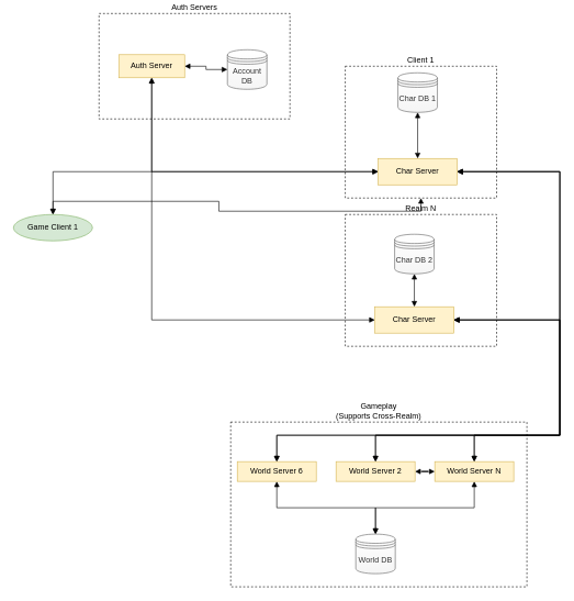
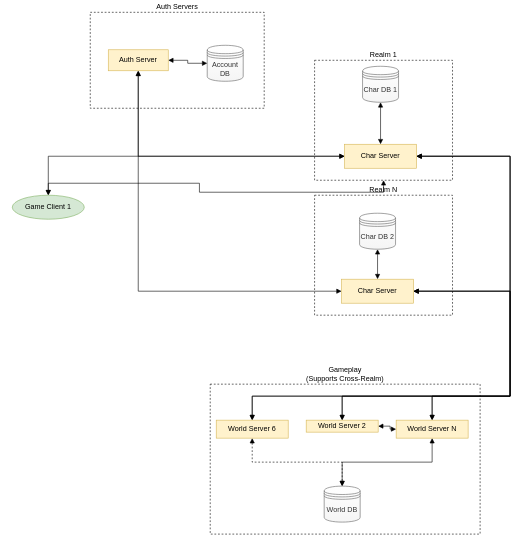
- <mxCell id="18" value="Client 1" style="rounded=0;whiteSpace=wrap;html=1;fillColor=none;dashed=1;verticalAlign=bottom;labelPosition=center;verticalLabelPosition=top;align=center;" vertex="1" parent="17"><mxGeometry width="230" height="200" as="geometry" /></mxCell>
+ <mxCell id="18" value="Realm 1" style="rounded=0;whiteSpace=wrap;html=1;fillColor=none;dashed=1;verticalAlign=bottom;labelPosition=center;verticalLabelPosition=top;align=center;" vertex="1" parent="17"><mxGeometry width="230" height="200" as="geometry" /></mxCell>
- <mxCell id="11" value="World Server 2" style="rounded=0;whiteSpace=wrap;html=1;fillColor=#fff2cc;strokeColor=#d6b656;" vertex="1" parent="1"><mxGeometry x="510" y="700" width="120" height="30" as="geometry" /></mxCell>
+ <mxCell id="11" value="World Server 2" style="rounded=0;whiteSpace=wrap;html=1;fillColor=#fff2cc;strokeColor=#d6b656;" vertex="1" parent="1"><mxGeometry x="510" y="700" width="120" height="20" as="geometry" /></mxCell>
- <mxCell id="5" style="edgeStyle=orthogonalEdgeStyle;rounded=0;orthogonalLoop=1;jettySize=auto;html=1;entryX=0.5;entryY=0;entryDx=0;entryDy=0;startArrow=block;startFill=1;endArrow=block;endFill=1;" edge="1" parent="1" source="8" target="16"><mxGeometry relative="1" as="geometry"><Array as="points"><mxPoint x="420" y="770" /><mxPoint x="570" y="770" /></Array></mxGeometry></mxCell>
+ <mxCell id="5" style="edgeStyle=orthogonalEdgeStyle;rounded=0;orthogonalLoop=1;jettySize=auto;html=1;entryX=0.5;entryY=0;entryDx=0;entryDy=0;startArrow=block;startFill=1;endArrow=block;endFill=1;dashed=1;" edge="1" parent="1" source="8" target="16"><mxGeometry relative="1" as="geometry"><Array as="points"><mxPoint x="420" y="770" /><mxPoint x="570" y="770" /></Array></mxGeometry></mxCell>
